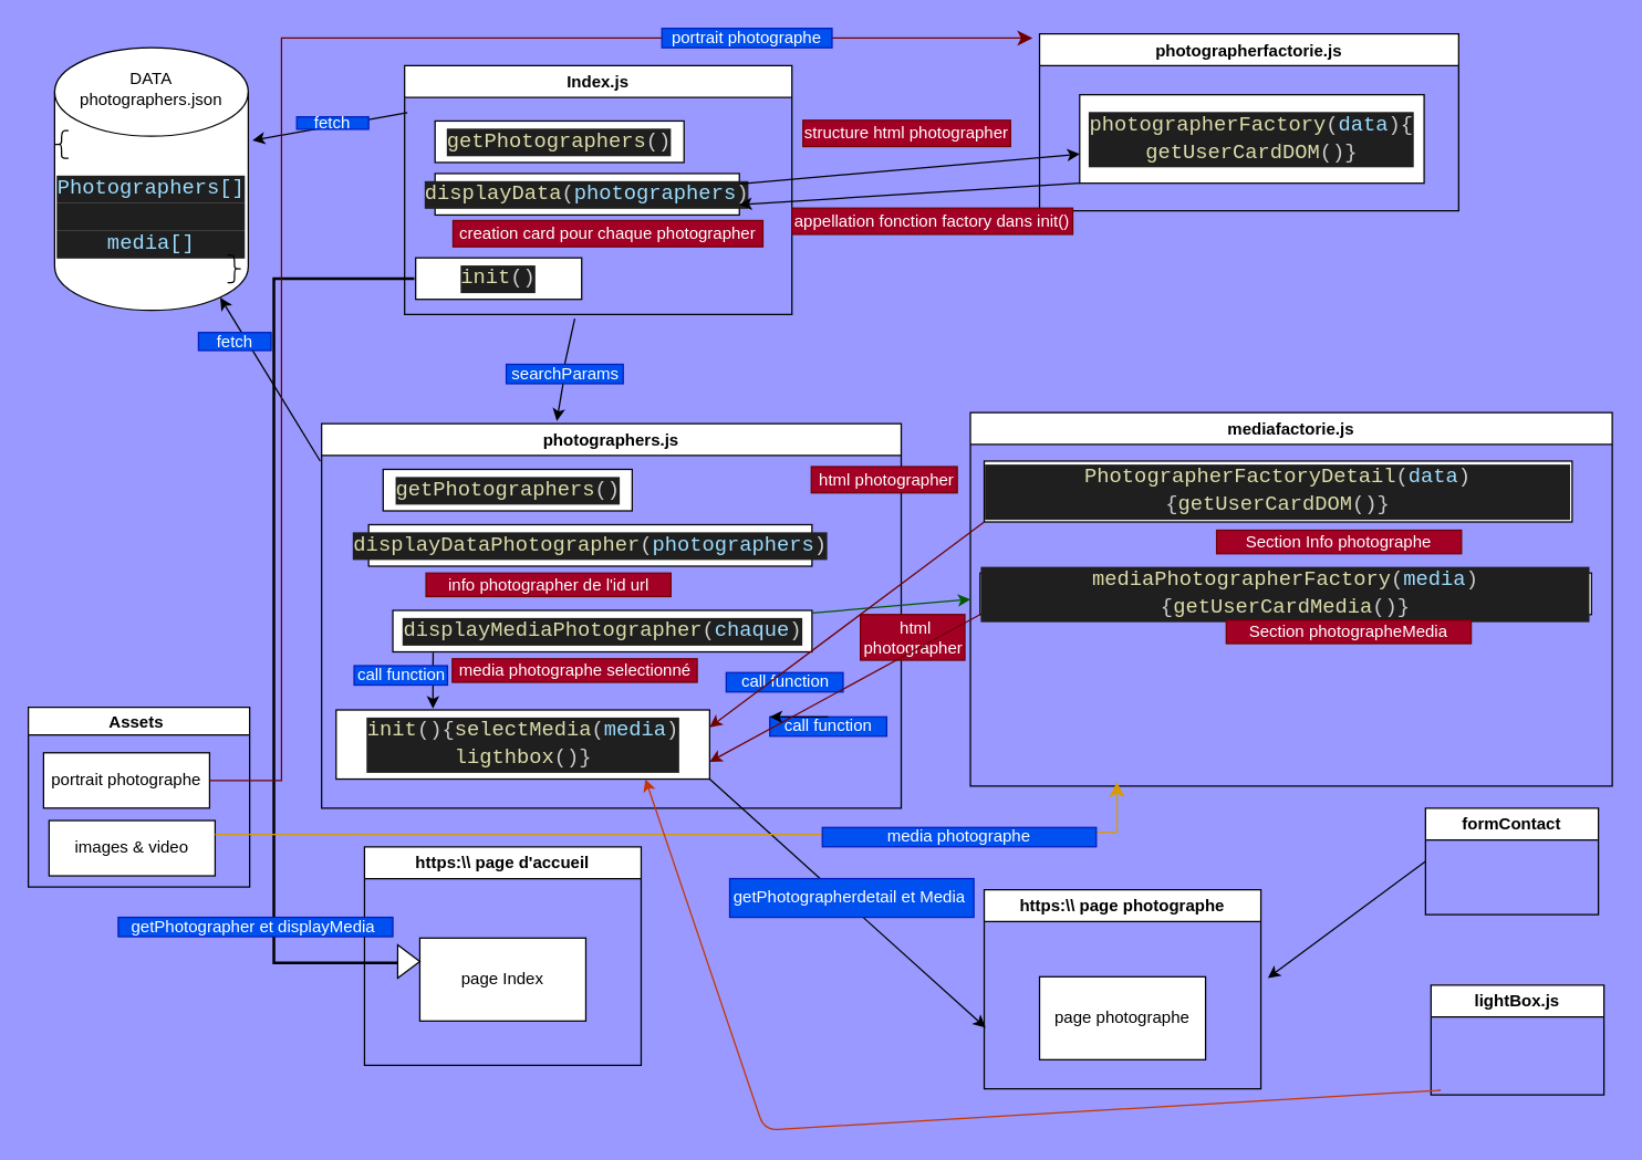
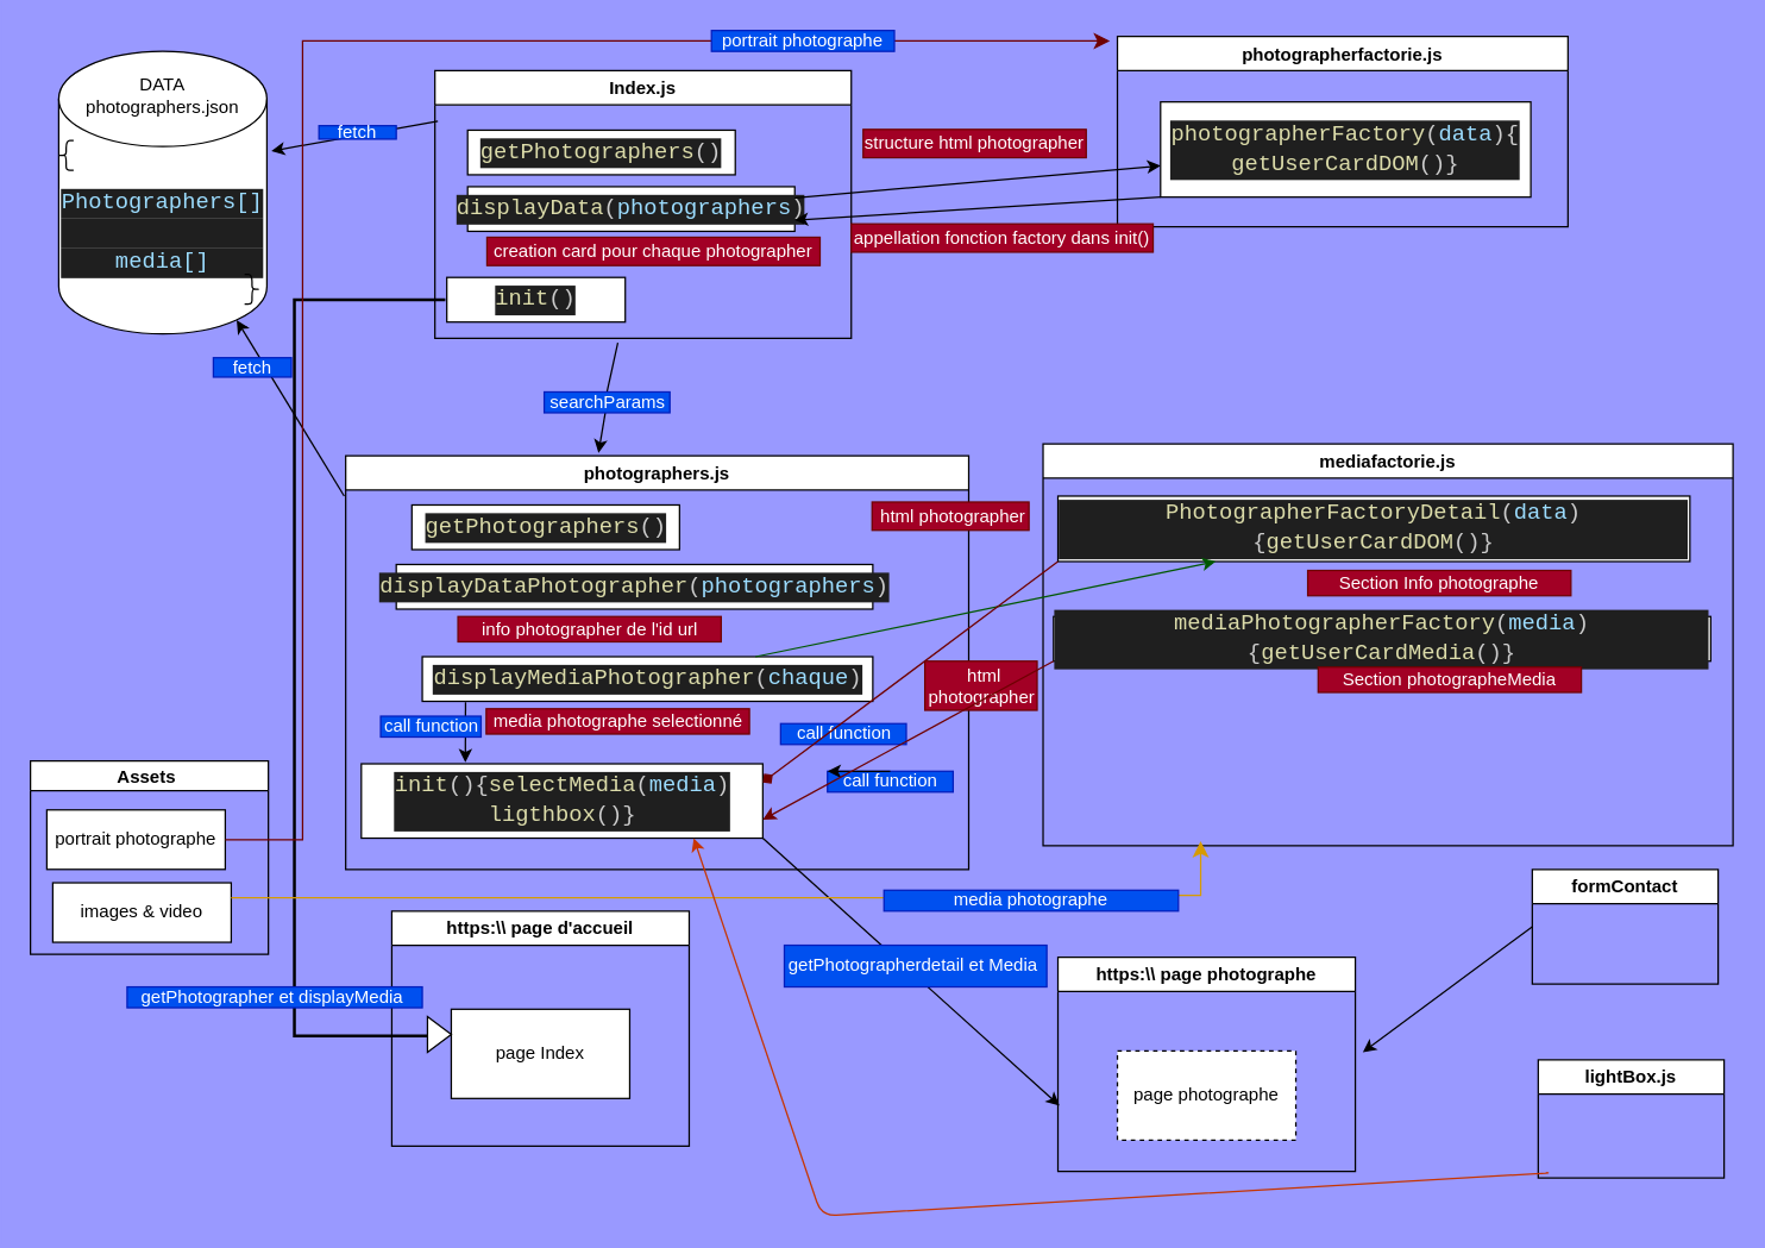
- <mxCell id="54" style="edgeStyle=none;html=1;entryX=0;entryY=0.5;entryDx=0;entryDy=0;fillColor=#008a00;strokeColor=#005700;" parent="1" source="18" target="29" edge="1"><mxGeometry relative="1" as="geometry" /></mxCell>
+ <mxCell id="54" style="edgeStyle=none;html=1;fillColor=#008a00;strokeColor=#005700;" parent="1" source="18" target="30" edge="1"><mxGeometry relative="1" as="geometry" /></mxCell>
- <mxCell id="57" style="edgeStyle=none;html=1;exitX=0;exitY=1;exitDx=0;exitDy=0;entryX=1;entryY=0.25;entryDx=0;entryDy=0;fillColor=#a20025;strokeColor=#6F0000;" parent="1" source="30" target="19" edge="1"><mxGeometry relative="1" as="geometry" /></mxCell>
+ <mxCell id="57" style="edgeStyle=none;html=1;exitX=0;exitY=1;exitDx=0;exitDy=0;entryX=1;entryY=0.25;entryDx=0;entryDy=0;fillColor=#a20025;strokeColor=#6F0000;endArrow=diamond;" parent="1" source="30" target="19" edge="1"><mxGeometry relative="1" as="geometry" /></mxCell>
- <mxCell id="38" value="page photographe" style="whiteSpace=wrap;html=1;" parent="37" vertex="1"><mxGeometry x="40" y="63" width="120" height="60" as="geometry" /></mxCell>
+ <mxCell id="38" value="page photographe" style="whiteSpace=wrap;html=1;dashed=1;" parent="37" vertex="1"><mxGeometry x="40" y="63" width="120" height="60" as="geometry" /></mxCell>
